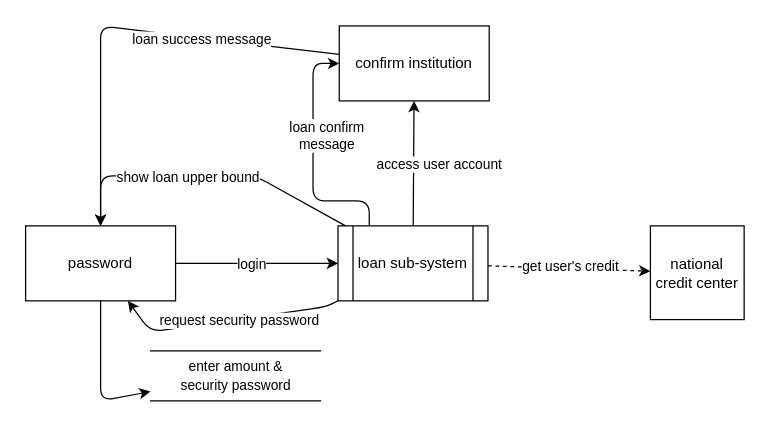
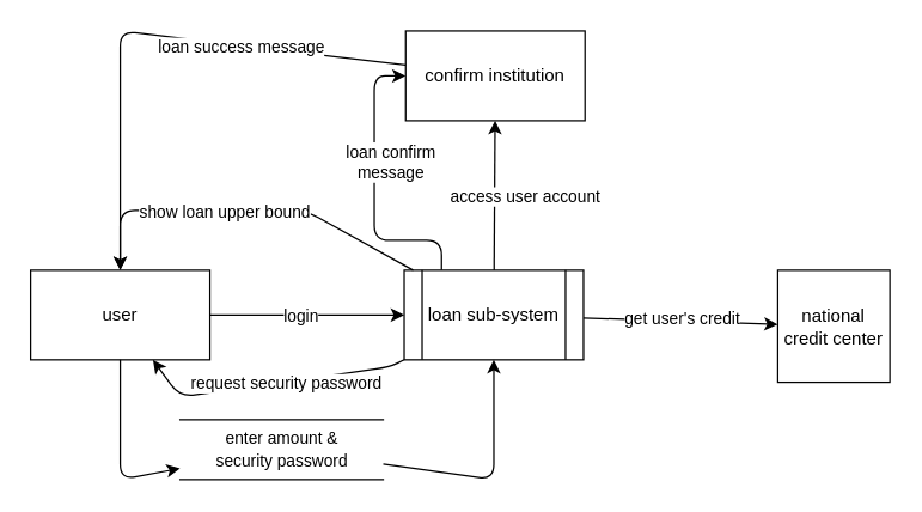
- <mxCell id="4" value="password" style="rounded=0;whiteSpace=wrap;html=1;" parent="1" vertex="1"><mxGeometry x="20" y="180" width="120" height="60" as="geometry" /></mxCell>
+ <mxCell id="4" value="user" style="rounded=0;whiteSpace=wrap;html=1;" parent="1" vertex="1"><mxGeometry x="20" y="180" width="120" height="60" as="geometry" /></mxCell>
- <mxCell id="10" value="" style="endArrow=classic;html=1;dashed=1;" parent="1" source="2" target="3" edge="1"><mxGeometry width="50" height="50" relative="1" as="geometry"><mxPoint x="420" y="240" as="sourcePoint" /><mxPoint x="470" y="190" as="targetPoint" /></mxGeometry></mxCell>
+ <mxCell id="10" value="" style="endArrow=classic;html=1;" parent="1" source="2" target="3" edge="1"><mxGeometry width="50" height="50" relative="1" as="geometry"><mxPoint x="420" y="240" as="sourcePoint" /><mxPoint x="470" y="190" as="targetPoint" /></mxGeometry></mxCell>
+ <mxCell id="20" value="" style="endArrow=classic;html=1;" edge="1" parent="1" source="18" target="2"><mxGeometry width="50" height="50" relative="1" as="geometry"><mxPoint x="310" y="370" as="sourcePoint" /><mxPoint x="360" y="320" as="targetPoint" /><Array as="points"><mxPoint x="330" y="320" /></Array></mxGeometry></mxCell>
